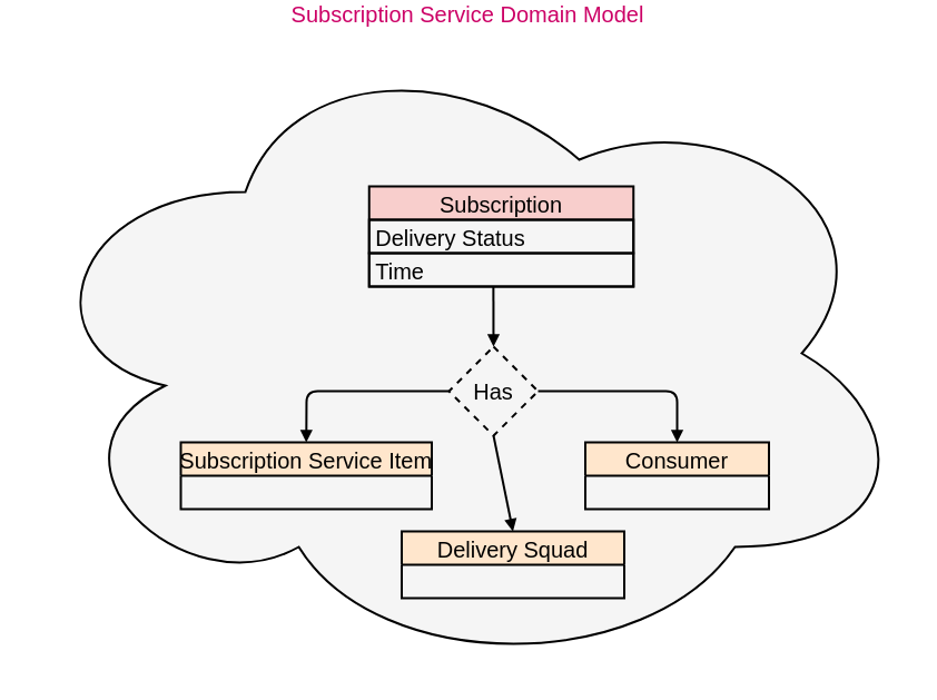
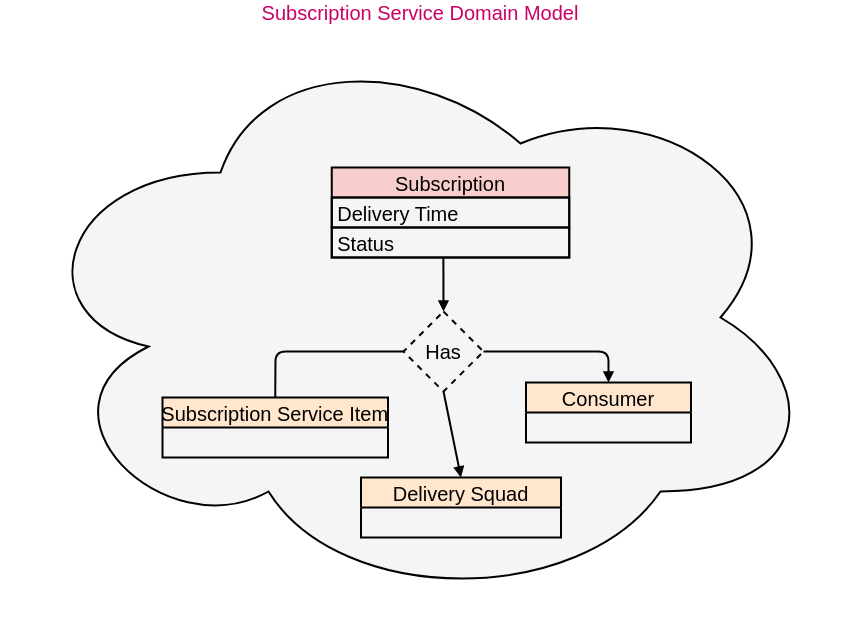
- <mxCell id="4" value="Delivery Status" style="text;strokeColor=#000000;fillColor=none;align=left;verticalAlign=middle;spacingLeft=4;spacingRight=4;overflow=hidden;points=[[0,0.5],[1,0.5]];portConstraint=eastwest;rotatable=0;fontSize=20;strokeWidth=2;" parent="3" vertex="1"><mxGeometry y="30" width="237.5" height="30" as="geometry" /></mxCell>
+ <mxCell id="4" value="Delivery Time" style="text;strokeColor=#000000;fillColor=none;align=left;verticalAlign=middle;spacingLeft=4;spacingRight=4;overflow=hidden;points=[[0,0.5],[1,0.5]];portConstraint=eastwest;rotatable=0;fontSize=20;strokeWidth=2;" parent="3" vertex="1"><mxGeometry y="30" width="237.5" height="30" as="geometry" /></mxCell>
- <mxCell id="5" value="Time" style="text;strokeColor=#000000;fillColor=none;align=left;verticalAlign=middle;spacingLeft=4;spacingRight=4;overflow=hidden;points=[[0,0.5],[1,0.5]];portConstraint=eastwest;rotatable=0;fontSize=20;strokeWidth=2;" parent="3" vertex="1"><mxGeometry y="60" width="237.5" height="30" as="geometry" /></mxCell>
+ <mxCell id="5" value="Status" style="text;strokeColor=#000000;fillColor=none;align=left;verticalAlign=middle;spacingLeft=4;spacingRight=4;overflow=hidden;points=[[0,0.5],[1,0.5]];portConstraint=eastwest;rotatable=0;fontSize=20;strokeWidth=2;" parent="3" vertex="1"><mxGeometry y="60" width="237.5" height="30" as="geometry" /></mxCell>
- <mxCell id="10" style="edgeStyle=none;html=1;entryX=0.5;entryY=0;entryDx=0;entryDy=0;fontSize=20;endArrow=block;endFill=1;strokeWidth=2;exitX=0;exitY=0.5;exitDx=0;exitDy=0;strokeColor=#000000;" parent="1" source="8" target="6" edge="1"><mxGeometry relative="1" as="geometry"><mxPoint x="442" y="380" as="sourcePoint" /><mxPoint x="452" y="314" as="targetPoint" /><Array as="points"><mxPoint x="275" y="344" /></Array></mxGeometry></mxCell>
+ <mxCell id="10" style="edgeStyle=none;html=1;entryX=0.5;entryY=0;entryDx=0;entryDy=0;fontSize=20;endArrow=none;endFill=1;strokeWidth=2;exitX=0;exitY=0.5;exitDx=0;exitDy=0;strokeColor=#000000;" parent="1" source="8" target="6" edge="1"><mxGeometry relative="1" as="geometry"><mxPoint x="442" y="380" as="sourcePoint" /><mxPoint x="452" y="314" as="targetPoint" /><Array as="points"><mxPoint x="275" y="344" /></Array></mxGeometry></mxCell>
- <mxCell id="11" value="Consumer" style="swimlane;fontStyle=0;childLayout=stackLayout;horizontal=1;startSize=30;horizontalStack=0;resizeParent=1;resizeParentMax=0;resizeLast=0;collapsible=1;marginBottom=0;fillColor=#ffe6cc;strokeColor=#000000;fontSize=20;strokeWidth=2;" parent="1" vertex="1"><mxGeometry x="525.5" y="390" width="165" height="60" as="geometry" /></mxCell>
+ <mxCell id="11" value="Consumer" style="swimlane;fontStyle=0;childLayout=stackLayout;horizontal=1;startSize=30;horizontalStack=0;resizeParent=1;resizeParentMax=0;resizeLast=0;collapsible=1;marginBottom=0;fillColor=#ffe6cc;strokeColor=#000000;fontSize=20;strokeWidth=2;" parent="1" vertex="1"><mxGeometry x="525.5" y="375" width="165" height="60" as="geometry" /></mxCell>
